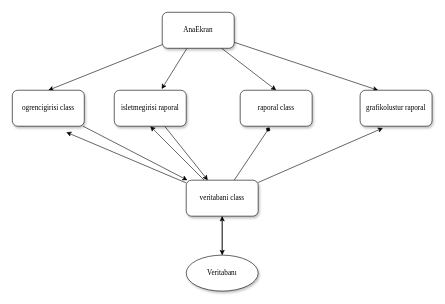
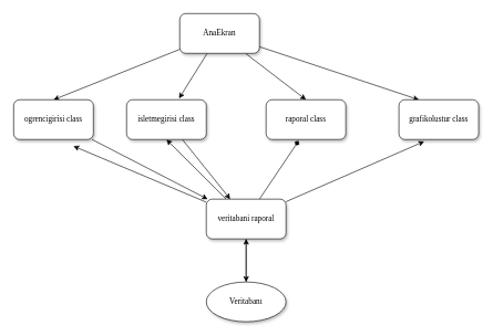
- <mxCell id="18" value="&lt;span&gt;isletmegirisi raporal&lt;/span&gt;" style="whiteSpace=wrap;html=1;rounded=1;shadow=1;labelBackgroundColor=none;strokeWidth=1;fontFamily=Verdana;fontSize=12;align=center;" vertex="1" parent="1"><mxGeometry x="190" y="150" width="120" height="60" as="geometry" /></mxCell>
+ <mxCell id="18" value="&lt;span&gt;isletmegirisi class&lt;/span&gt;" style="whiteSpace=wrap;html=1;rounded=1;shadow=1;labelBackgroundColor=none;strokeWidth=1;fontFamily=Verdana;fontSize=12;align=center;" vertex="1" parent="1"><mxGeometry x="190" y="150" width="120" height="60" as="geometry" /></mxCell>
- <mxCell id="8" value="&lt;span&gt;grafikolustur raporal&lt;/span&gt;" style="whiteSpace=wrap;html=1;rounded=1;shadow=1;labelBackgroundColor=none;strokeWidth=1;fontFamily=Verdana;fontSize=12;align=center;" parent="1" vertex="1"><mxGeometry x="600" y="150" width="120" height="60" as="geometry" /></mxCell>
+ <mxCell id="8" value="&lt;span&gt;grafikolustur class&lt;/span&gt;" style="whiteSpace=wrap;html=1;rounded=1;shadow=1;labelBackgroundColor=none;strokeWidth=1;fontFamily=Verdana;fontSize=12;align=center;" parent="1" vertex="1"><mxGeometry x="600" y="150" width="120" height="60" as="geometry" /></mxCell>
- <mxCell id="14" value="&lt;span&gt;veritabani class&lt;/span&gt;" style="whiteSpace=wrap;html=1;rounded=1;shadow=1;labelBackgroundColor=none;strokeWidth=1;fontFamily=Verdana;fontSize=12;align=center;" parent="1" vertex="1"><mxGeometry x="310" y="300" width="120" height="60" as="geometry" /></mxCell>
+ <mxCell id="14" value="&lt;span&gt;veritabani raporal&lt;/span&gt;" style="whiteSpace=wrap;html=1;rounded=1;shadow=1;labelBackgroundColor=none;strokeWidth=1;fontFamily=Verdana;fontSize=12;align=center;" parent="1" vertex="1"><mxGeometry x="310" y="300" width="120" height="60" as="geometry" /></mxCell>
